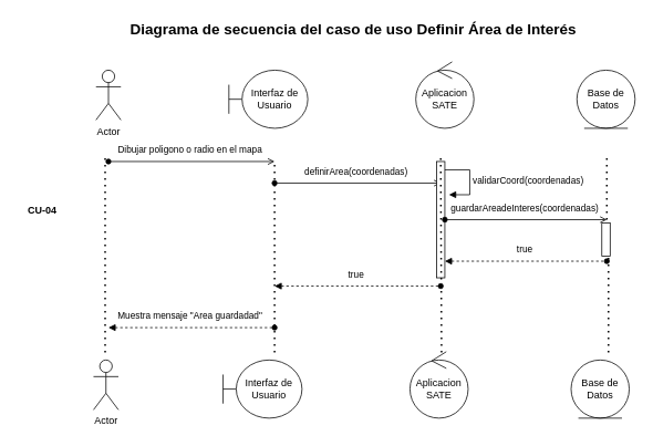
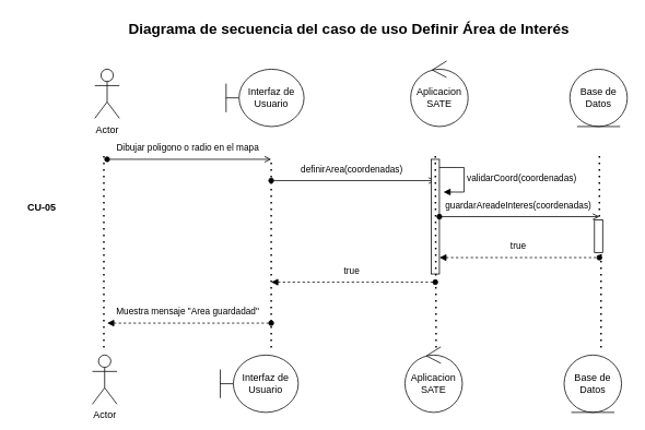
- <mxCell id="17" value="CU-04" style="text;html=1;align=center;verticalAlign=middle;resizable=0;points=[];autosize=1;strokeColor=none;fillColor=none;fontStyle=1" parent="1" vertex="1"><mxGeometry x="20" y="238" width="60" height="30" as="geometry" /></mxCell>
+ <mxCell id="17" value="CU-05" style="text;html=1;align=center;verticalAlign=middle;resizable=0;points=[];autosize=1;strokeColor=none;fillColor=none;fontStyle=1" parent="1" vertex="1"><mxGeometry x="20" y="238" width="60" height="30" as="geometry" /></mxCell>
